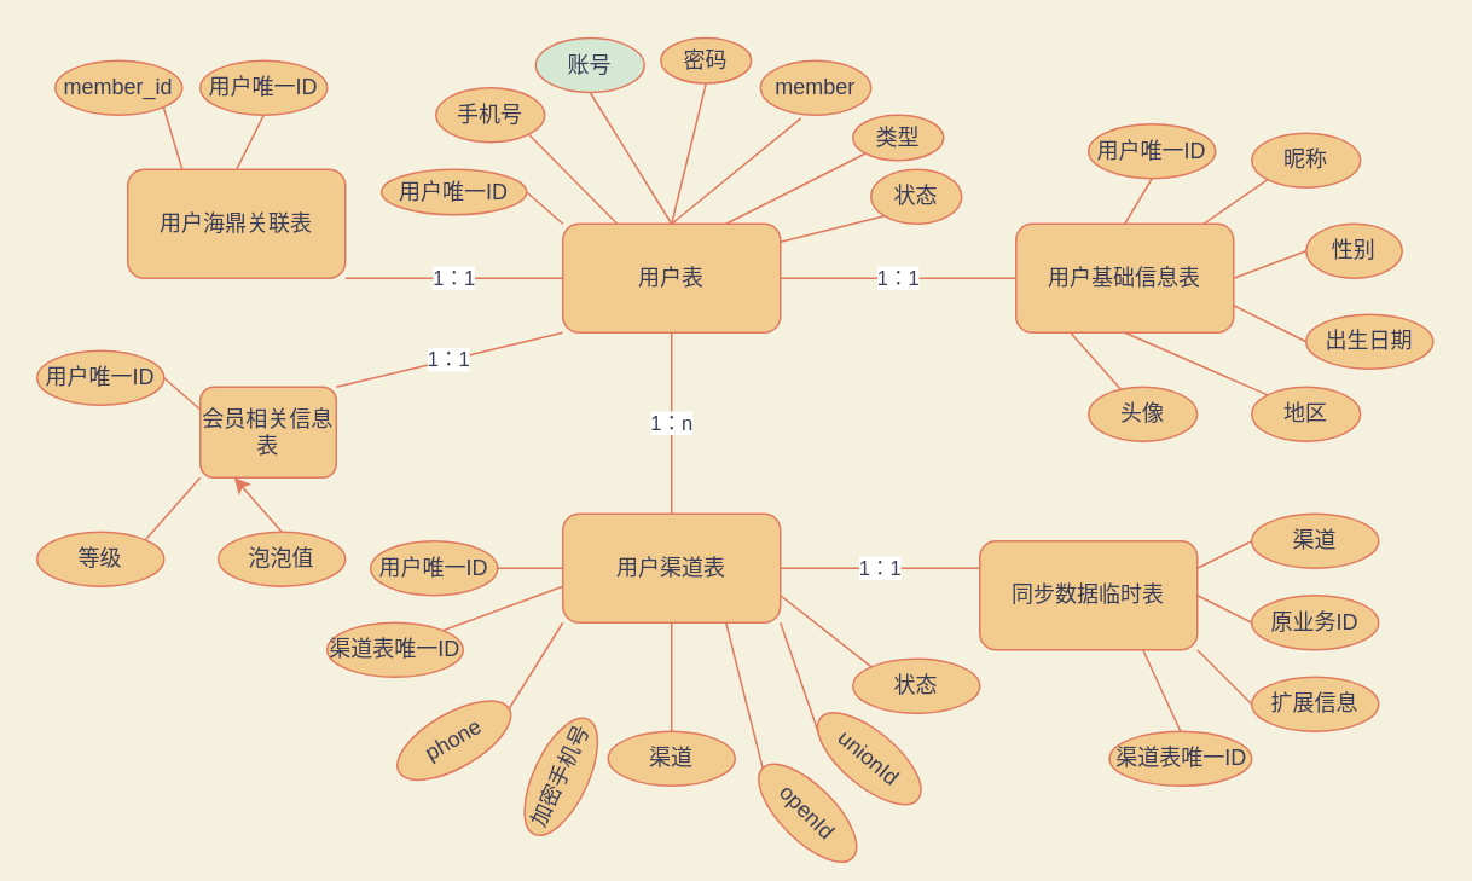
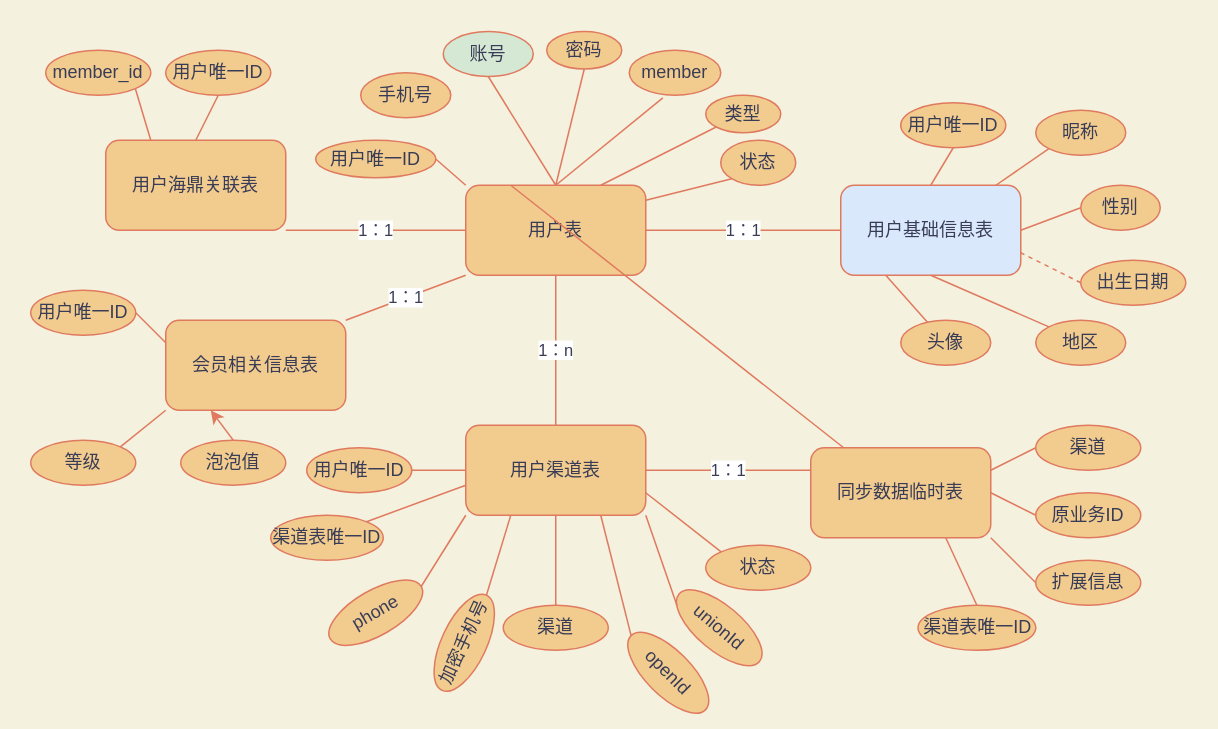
- <mxCell id="35" value="" style="endArrow=none;html=1;strokeColor=#E07A5F;fillColor=#F2CC8F;fontColor=#393C56;entryX=1;entryY=1;entryDx=0;entryDy=0;exitX=0.25;exitY=0;exitDx=0;exitDy=0;" edge="1" parent="1" source="2" target="16"><mxGeometry width="50" height="50" relative="1" as="geometry"><mxPoint x="460" y="283" as="sourcePoint" /><mxPoint x="510" y="233" as="targetPoint" /></mxGeometry></mxCell>
+ <mxCell id="35" value="" style="endArrow=none;html=1;strokeColor=#E07A5F;fillColor=#F2CC8F;fontColor=#393C56;exitX=0.25;exitY=0;exitDx=0;exitDy=0;" edge="1" parent="1" source="2" target="46"><mxGeometry width="50" height="50" relative="1" as="geometry"><mxPoint x="460" y="283" as="sourcePoint" /><mxPoint x="510" y="233" as="targetPoint" /></mxGeometry></mxCell>
- <mxCell id="4" value="用户基础信息表" style="rounded=1;whiteSpace=wrap;html=1;sketch=0;strokeColor=#E07A5F;fillColor=#F2CC8F;fontColor=#393C56;" vertex="1" parent="1"><mxGeometry x="560" y="123" width="120" height="60" as="geometry" /></mxCell>
+ <mxCell id="4" value="用户基础信息表" style="rounded=1;whiteSpace=wrap;html=1;sketch=0;strokeColor=#E07A5F;fillColor=#dae8fc;fontColor=#393C56;" vertex="1" parent="1"><mxGeometry x="560" y="123" width="120" height="60" as="geometry" /></mxCell>
- <mxCell id="26" value="" style="endArrow=none;html=1;strokeColor=#E07A5F;fillColor=#F2CC8F;fontColor=#393C56;exitX=0;exitY=0.5;exitDx=0;exitDy=0;entryX=1;entryY=0.75;entryDx=0;entryDy=0;" edge="1" parent="1" source="20" target="4"><mxGeometry width="50" height="50" relative="1" as="geometry"><mxPoint x="620" y="243" as="sourcePoint" /><mxPoint x="680" y="193" as="targetPoint" /></mxGeometry></mxCell>
+ <mxCell id="26" value="" style="endArrow=none;html=1;strokeColor=#E07A5F;fillColor=#F2CC8F;fontColor=#393C56;exitX=0;exitY=0.5;exitDx=0;exitDy=0;entryX=1;entryY=0.75;entryDx=0;entryDy=0;dashed=1;" edge="1" parent="1" source="20" target="4"><mxGeometry width="50" height="50" relative="1" as="geometry"><mxPoint x="620" y="243" as="sourcePoint" /><mxPoint x="680" y="193" as="targetPoint" /></mxGeometry></mxCell>
- <mxCell id="5" value="会员相关信息表" style="rounded=1;whiteSpace=wrap;html=1;sketch=0;strokeColor=#E07A5F;fillColor=#F2CC8F;fontColor=#393C56;" vertex="1" parent="1"><mxGeometry x="110" y="213" width="75" height="50" as="geometry" /></mxCell>
+ <mxCell id="5" value="会员相关信息表" style="rounded=1;whiteSpace=wrap;html=1;sketch=0;strokeColor=#E07A5F;fillColor=#F2CC8F;fontColor=#393C56;" vertex="1" parent="1"><mxGeometry x="110" y="213" width="120" height="60" as="geometry" /></mxCell>
+ <mxCell id="61" value="" style="endArrow=none;html=1;strokeColor=#E07A5F;fillColor=#F2CC8F;fontColor=#393C56;exitX=1;exitY=0.5;exitDx=0;exitDy=0;entryX=0.25;entryY=1;entryDx=0;entryDy=0;" edge="1" parent="1" source="56" target="3"><mxGeometry width="50" height="50" relative="1" as="geometry"><mxPoint x="320" y="408" as="sourcePoint" /><mxPoint x="370" y="358" as="targetPoint" /></mxGeometry></mxCell>
